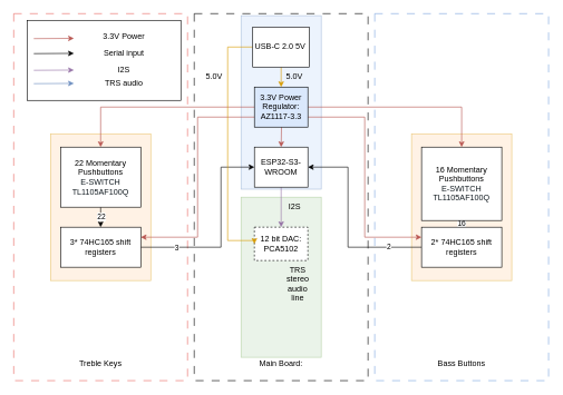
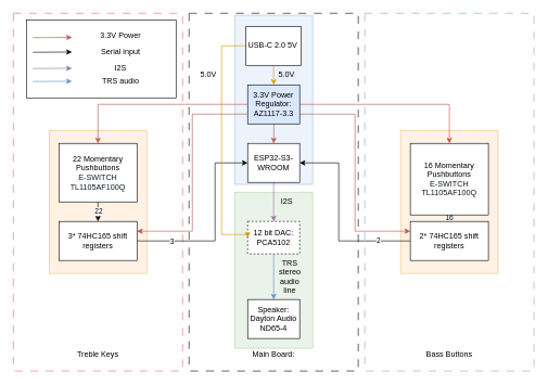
+ <mxCell id="25" style="edgeStyle=orthogonalEdgeStyle;rounded=0;orthogonalLoop=1;jettySize=auto;html=1;exitX=0.5;exitY=1;exitDx=0;exitDy=0;entryX=0.5;entryY=0;entryDx=0;entryDy=0;fillColor=#dae8fc;strokeColor=#6c8ebf;" parent="1" source="26" target="33" edge="1"><mxGeometry relative="1" as="geometry"><mxPoint x="420" y="380" as="targetPoint" /></mxGeometry></mxCell>
+ <mxCell id="33" value="Speaker:&lt;div&gt;Dayton Audio ND65-4&lt;/div&gt;" style="rounded=0;whiteSpace=wrap;html=1;" parent="1" vertex="1"><mxGeometry x="380" y="460" width="80" height="60" as="geometry" /></mxCell>
